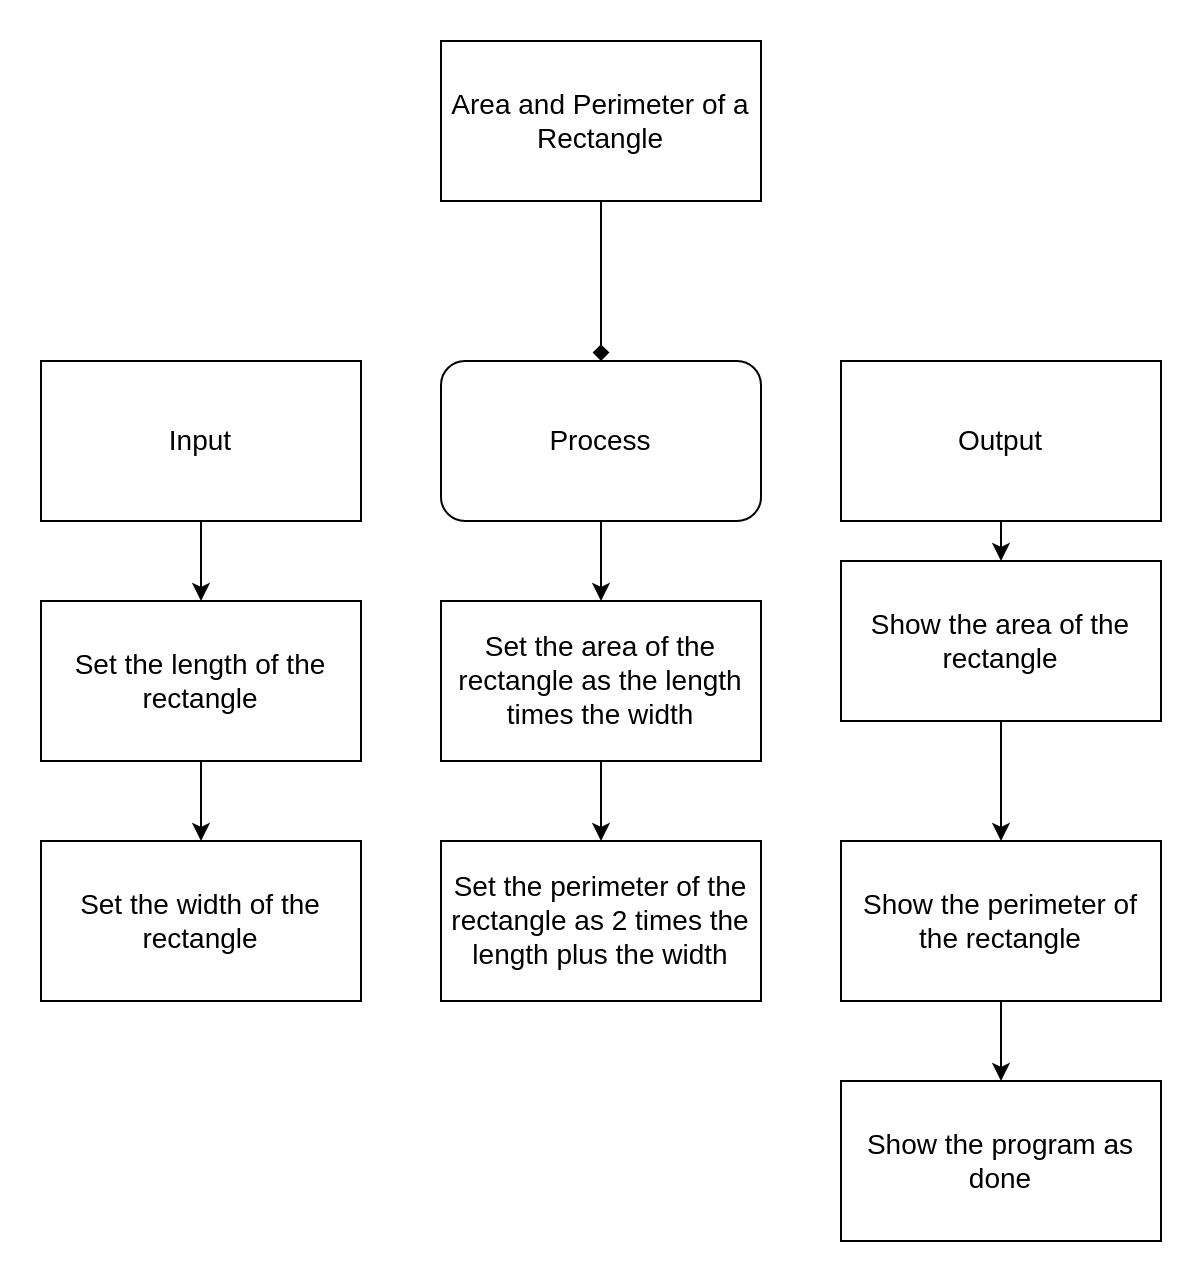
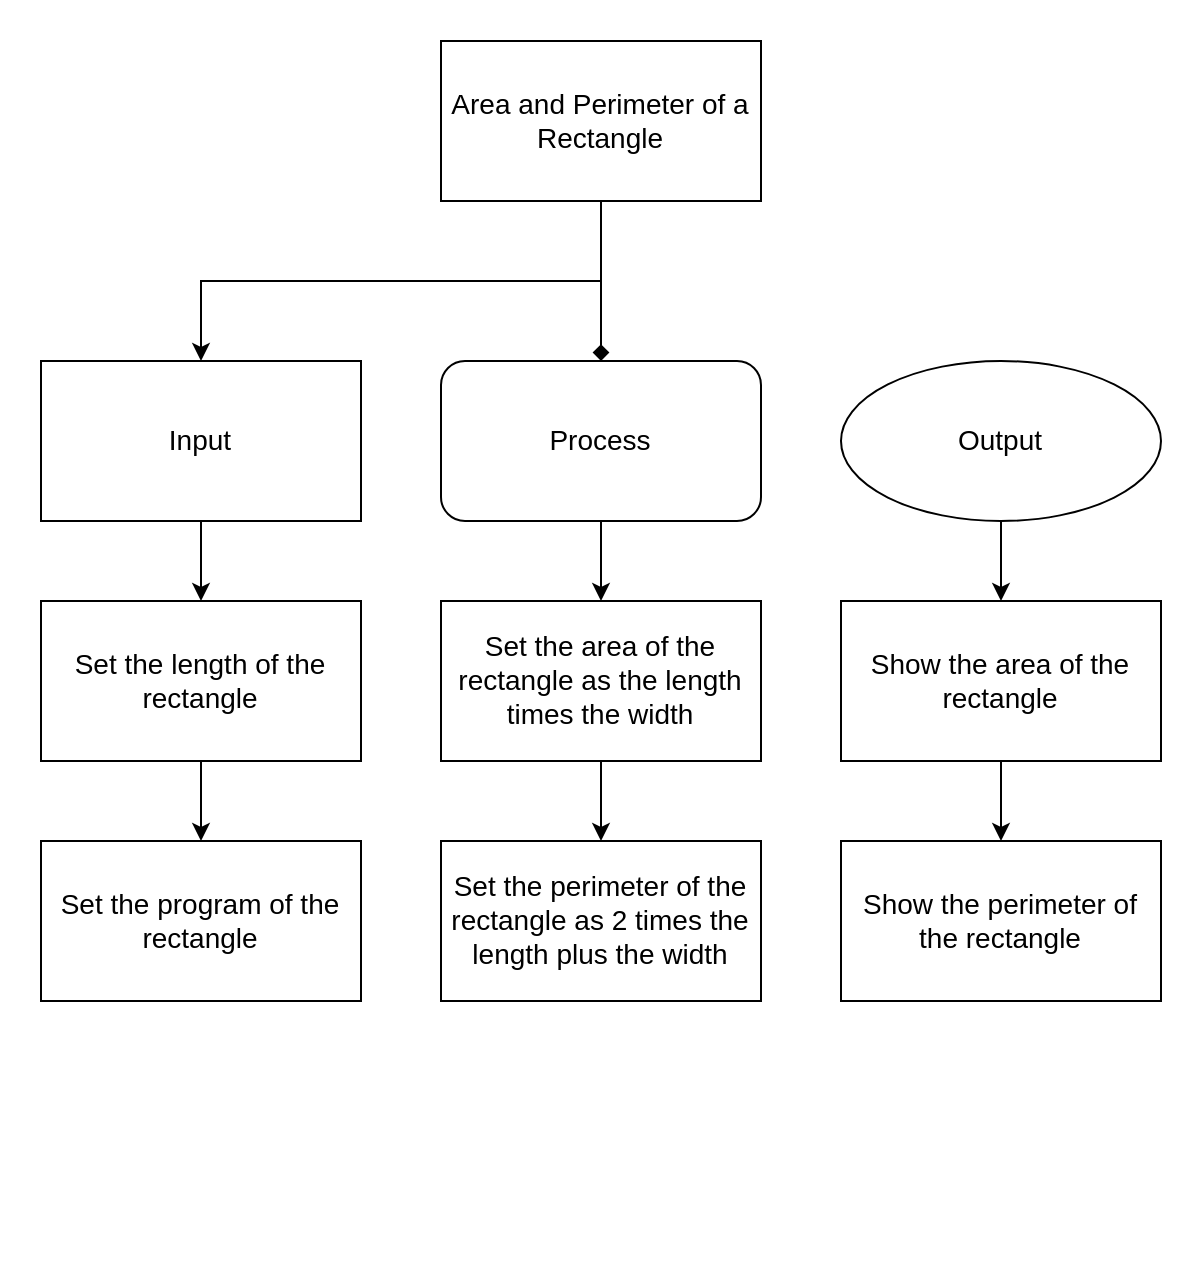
+ <mxCell id="3" style="edgeStyle=orthogonalEdgeStyle;html=1;entryX=0.5;entryY=0;entryDx=0;entryDy=0;fontSize=14;rounded=0;" parent="1" source="4" target="8" edge="1"><mxGeometry relative="1" as="geometry"><Array as="points"><mxPoint x="300" y="140" /><mxPoint x="100" y="140" /></Array></mxGeometry></mxCell>
- <mxCell id="10" value="Output" style="rounded=0;whiteSpace=wrap;html=1;fontSize=14;" parent="1" vertex="1"><mxGeometry x="420" y="180" width="160" height="80" as="geometry" /></mxCell>
+ <mxCell id="10" value="Output" style="ellipse;whiteSpace=wrap;html=1;fontSize=14;" parent="1" vertex="1"><mxGeometry x="420" y="180" width="160" height="80" as="geometry" /></mxCell>
- <mxCell id="17" value="Show the area of the rectangle" style="rounded=0;whiteSpace=wrap;html=1;fontSize=14;" parent="1" vertex="1"><mxGeometry x="420" y="280" width="160" height="80" as="geometry" /></mxCell>
+ <mxCell id="17" value="Show the area of the rectangle" style="rounded=0;whiteSpace=wrap;html=1;fontSize=14;" parent="1" vertex="1"><mxGeometry x="420" y="300" width="160" height="80" as="geometry" /></mxCell>
- <mxCell id="21" value="Set the width of the rectangle" style="rounded=0;whiteSpace=wrap;html=1;fontSize=14;" vertex="1" parent="1"><mxGeometry x="20" y="420" width="160" height="80" as="geometry" /></mxCell>
+ <mxCell id="21" value="Set the program of the rectangle" style="rounded=0;whiteSpace=wrap;html=1;fontSize=14;" vertex="1" parent="1"><mxGeometry x="20" y="420" width="160" height="80" as="geometry" /></mxCell>
- <mxCell id="18" style="edgeStyle=orthogonalEdgeStyle;rounded=0;html=1;entryX=0.5;entryY=0;entryDx=0;entryDy=0;fontSize=14;" parent="1" source="19" target="20" edge="1"><mxGeometry relative="1" as="geometry" /></mxCell>
- <mxCell id="20" value="Show the program as done" style="rounded=0;whiteSpace=wrap;html=1;fontSize=14;" parent="1" vertex="1"><mxGeometry x="420" y="540" width="160" height="80" as="geometry" /></mxCell>
